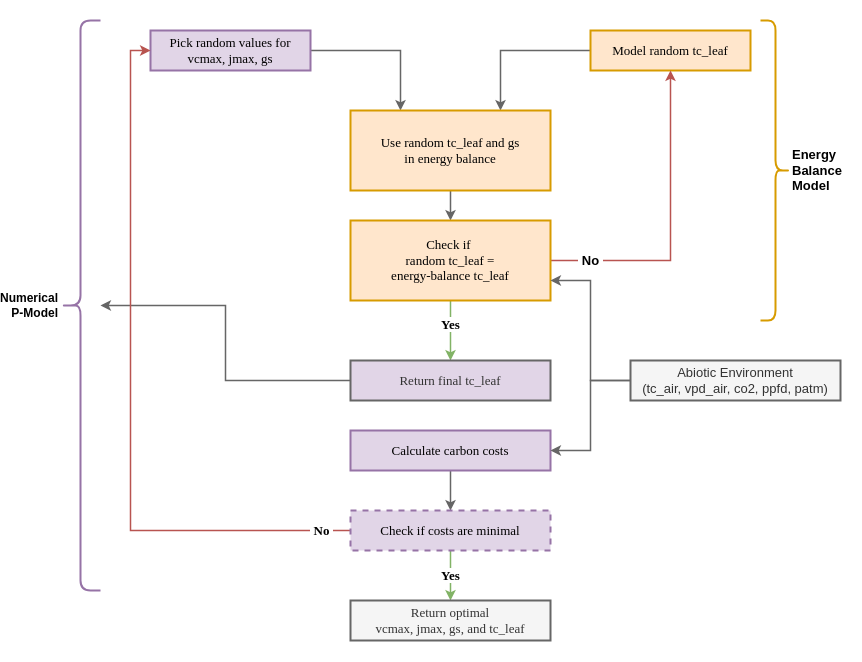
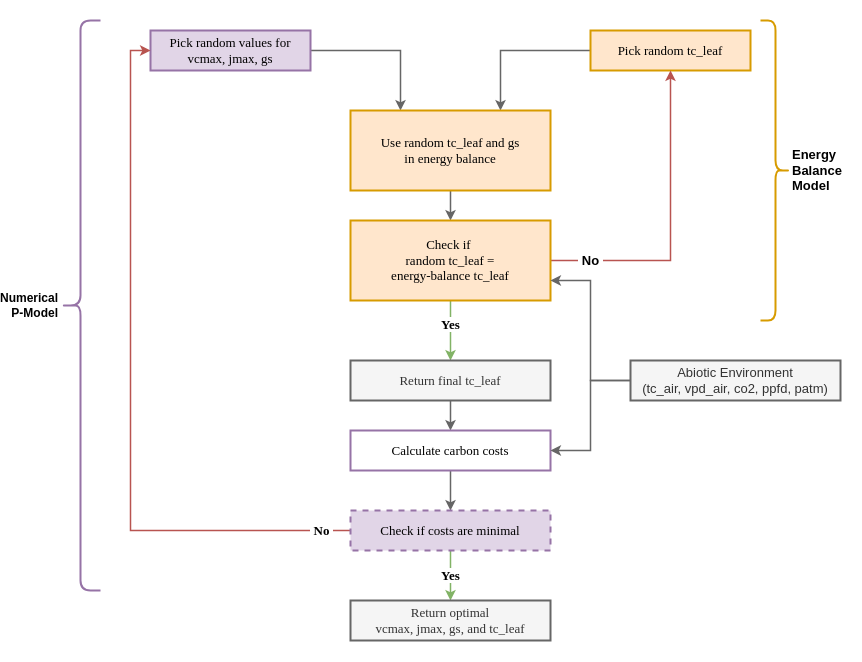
- <mxCell id="5" value="&lt;div style=&quot;font-size: 13px;&quot;&gt;Model random&amp;nbsp;&lt;span style=&quot;background-color: initial; font-size: 13px;&quot;&gt;tc_leaf&lt;/span&gt;&lt;/div&gt;" style="rounded=0;whiteSpace=wrap;html=1;fontSize=13;strokeWidth=2;fontFamily=Tahoma;fillColor=#ffe6cc;strokeColor=#d79b00;" parent="1" vertex="1"><mxGeometry x="550" y="30" width="160" height="40" as="geometry" /></mxCell>
+ <mxCell id="5" value="&lt;div style=&quot;font-size: 13px;&quot;&gt;Pick random&amp;nbsp;&lt;span style=&quot;background-color: initial; font-size: 13px;&quot;&gt;tc_leaf&lt;/span&gt;&lt;/div&gt;" style="rounded=0;whiteSpace=wrap;html=1;fontSize=13;strokeWidth=2;fontFamily=Tahoma;fillColor=#ffe6cc;strokeColor=#d79b00;" parent="1" vertex="1"><mxGeometry x="550" y="30" width="160" height="40" as="geometry" /></mxCell>
- <mxCell id="11" value="" style="edgeStyle=orthogonalEdgeStyle;rounded=0;orthogonalLoop=1;jettySize=auto;html=1;fontSize=13;strokeWidth=1.5;fontFamily=Tahoma;fillColor=#f5f5f5;strokeColor=#666666;" parent="1" source="12" target="25" edge="1"><mxGeometry relative="1" as="geometry" /></mxCell>
+ <mxCell id="11" value="" style="edgeStyle=orthogonalEdgeStyle;rounded=0;orthogonalLoop=1;jettySize=auto;html=1;fontSize=13;strokeWidth=1.5;fontFamily=Tahoma;fillColor=#f5f5f5;strokeColor=#666666;" parent="1" source="12" target="15" edge="1"><mxGeometry relative="1" as="geometry" /></mxCell>
- <mxCell id="12" value="Return final tc_leaf" style="whiteSpace=wrap;html=1;rounded=0;fontSize=13;fillColor=#e1d5e7;strokeColor=#666666;labelBorderColor=none;labelBackgroundColor=none;strokeWidth=2;fontFamily=Tahoma;fontColor=#333333;" parent="1" vertex="1"><mxGeometry x="310" y="360" width="200" height="40" as="geometry" /></mxCell>
+ <mxCell id="12" value="Return final tc_leaf" style="whiteSpace=wrap;html=1;rounded=0;fontSize=13;fillColor=#f5f5f5;strokeColor=#666666;labelBorderColor=none;labelBackgroundColor=none;strokeWidth=2;fontFamily=Tahoma;fontColor=#333333;" parent="1" vertex="1"><mxGeometry x="310" y="360" width="200" height="40" as="geometry" /></mxCell>
- <mxCell id="15" value="Calculate carbon costs" style="whiteSpace=wrap;html=1;rounded=0;fontSize=13;fillColor=#e1d5e7;strokeColor=#9673a6;labelBorderColor=none;labelBackgroundColor=none;strokeWidth=2;fontFamily=Tahoma;" parent="1" vertex="1"><mxGeometry x="310" y="430" width="200" height="40" as="geometry" /></mxCell>
+ <mxCell id="15" value="Calculate carbon costs" style="whiteSpace=wrap;html=1;rounded=0;fontSize=13;fillColor=#ffffff;strokeColor=#9673a6;labelBorderColor=none;labelBackgroundColor=none;strokeWidth=2;fontFamily=Tahoma;" parent="1" vertex="1"><mxGeometry x="310" y="430" width="200" height="40" as="geometry" /></mxCell>
